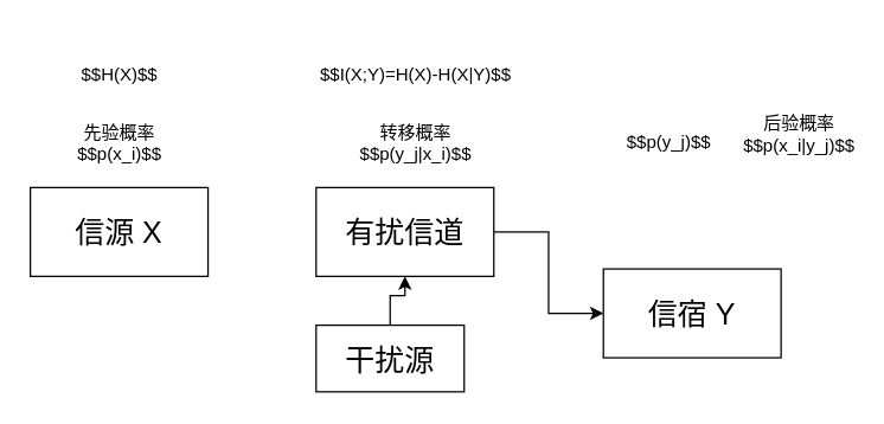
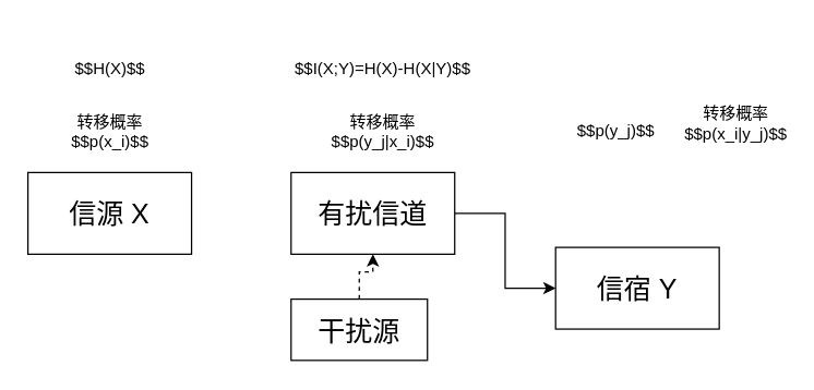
- <mxCell id="10" value="后验概率 $$p(x_i|y_j)$$" style="text;html=1;strokeColor=none;fillColor=none;align=center;verticalAlign=middle;whiteSpace=wrap;rounded=0;" parent="1" vertex="1"><mxGeometry x="503.5" y="60" width="71" height="60" as="geometry" /></mxCell>
+ <mxCell id="10" value="转移概率 $$p(x_i|y_j)$$" style="text;html=1;strokeColor=none;fillColor=none;align=center;verticalAlign=middle;whiteSpace=wrap;rounded=0;" parent="1" vertex="1"><mxGeometry x="503.5" y="60" width="71" height="60" as="geometry" /></mxCell>
- <mxCell id="8" value="先验概率 $$p(x_i)$$" style="text;html=1;strokeColor=none;fillColor=none;align=center;verticalAlign=middle;whiteSpace=wrap;rounded=0;" parent="1" vertex="1"><mxGeometry x="44.5" y="66" width="71" height="60" as="geometry" /></mxCell>
+ <mxCell id="8" value="转移概率 $$p(x_i)$$" style="text;html=1;strokeColor=none;fillColor=none;align=center;verticalAlign=middle;whiteSpace=wrap;rounded=0;" parent="1" vertex="1"><mxGeometry x="44.5" y="66" width="71" height="60" as="geometry" /></mxCell>
- <mxCell id="6" style="edgeStyle=orthogonalEdgeStyle;rounded=0;orthogonalLoop=1;jettySize=auto;html=1;fontSize=20;" parent="1" source="7" target="5" edge="1"><mxGeometry relative="1" as="geometry" /></mxCell>
+ <mxCell id="6" style="edgeStyle=orthogonalEdgeStyle;rounded=0;orthogonalLoop=1;jettySize=auto;html=1;fontSize=20;dashed=1;" parent="1" source="7" target="5" edge="1"><mxGeometry relative="1" as="geometry" /></mxCell>
